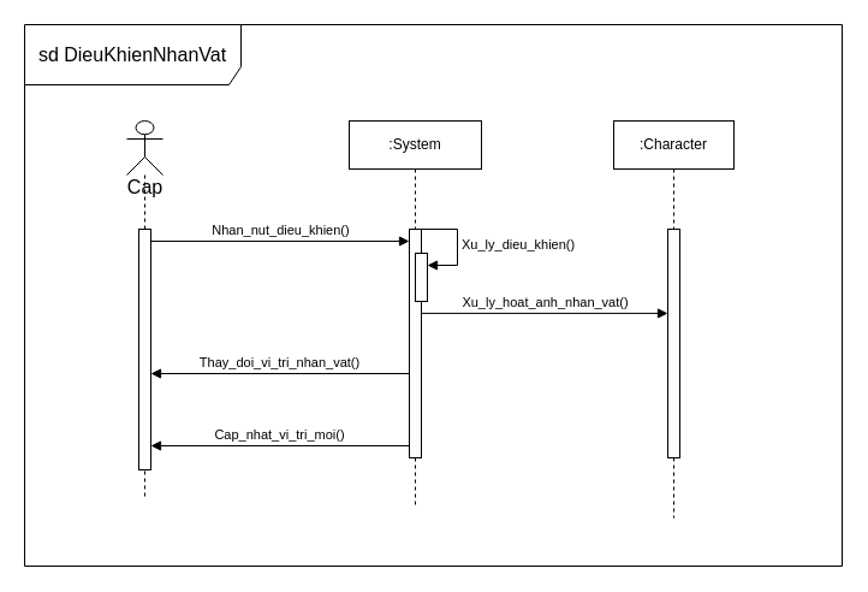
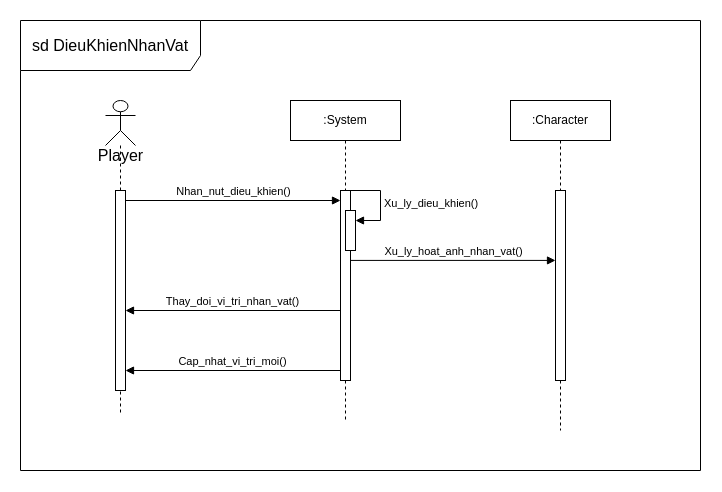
- <mxCell id="5" value="&lt;font style=&quot;font-size: 16px;&quot;&gt;Cap&lt;/font&gt;" style="text;html=1;align=center;verticalAlign=middle;resizable=0;points=[];autosize=1;strokeColor=none;fillColor=none;" vertex="1" parent="1"><mxGeometry x="85" y="140" width="70" height="30" as="geometry" /></mxCell>
+ <mxCell id="5" value="&lt;font style=&quot;font-size: 16px;&quot;&gt;Player&lt;/font&gt;" style="text;html=1;align=center;verticalAlign=middle;resizable=0;points=[];autosize=1;strokeColor=none;fillColor=none;" vertex="1" parent="1"><mxGeometry x="85" y="140" width="70" height="30" as="geometry" /></mxCell>
